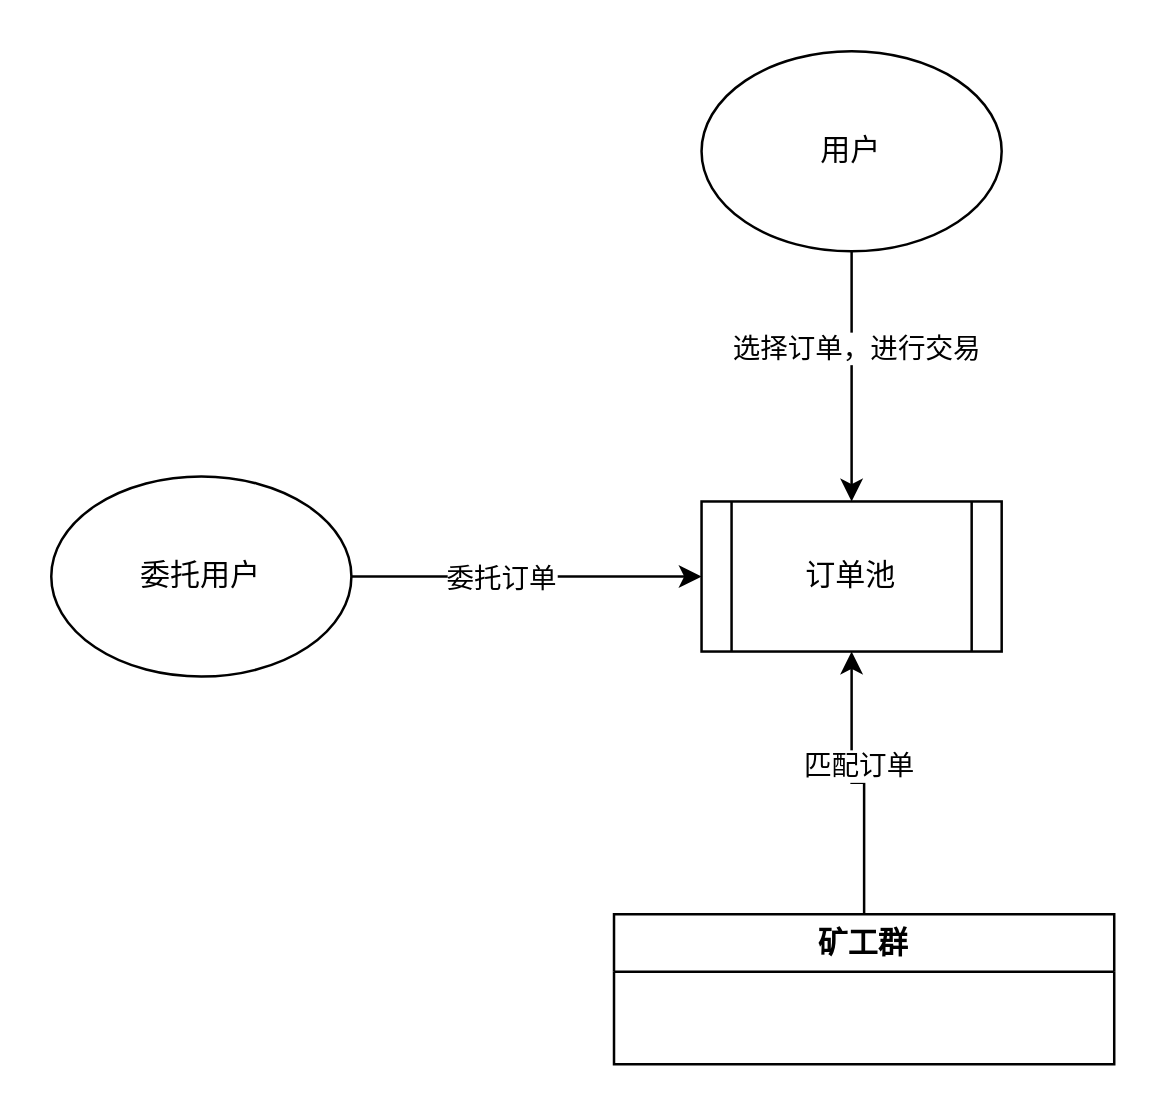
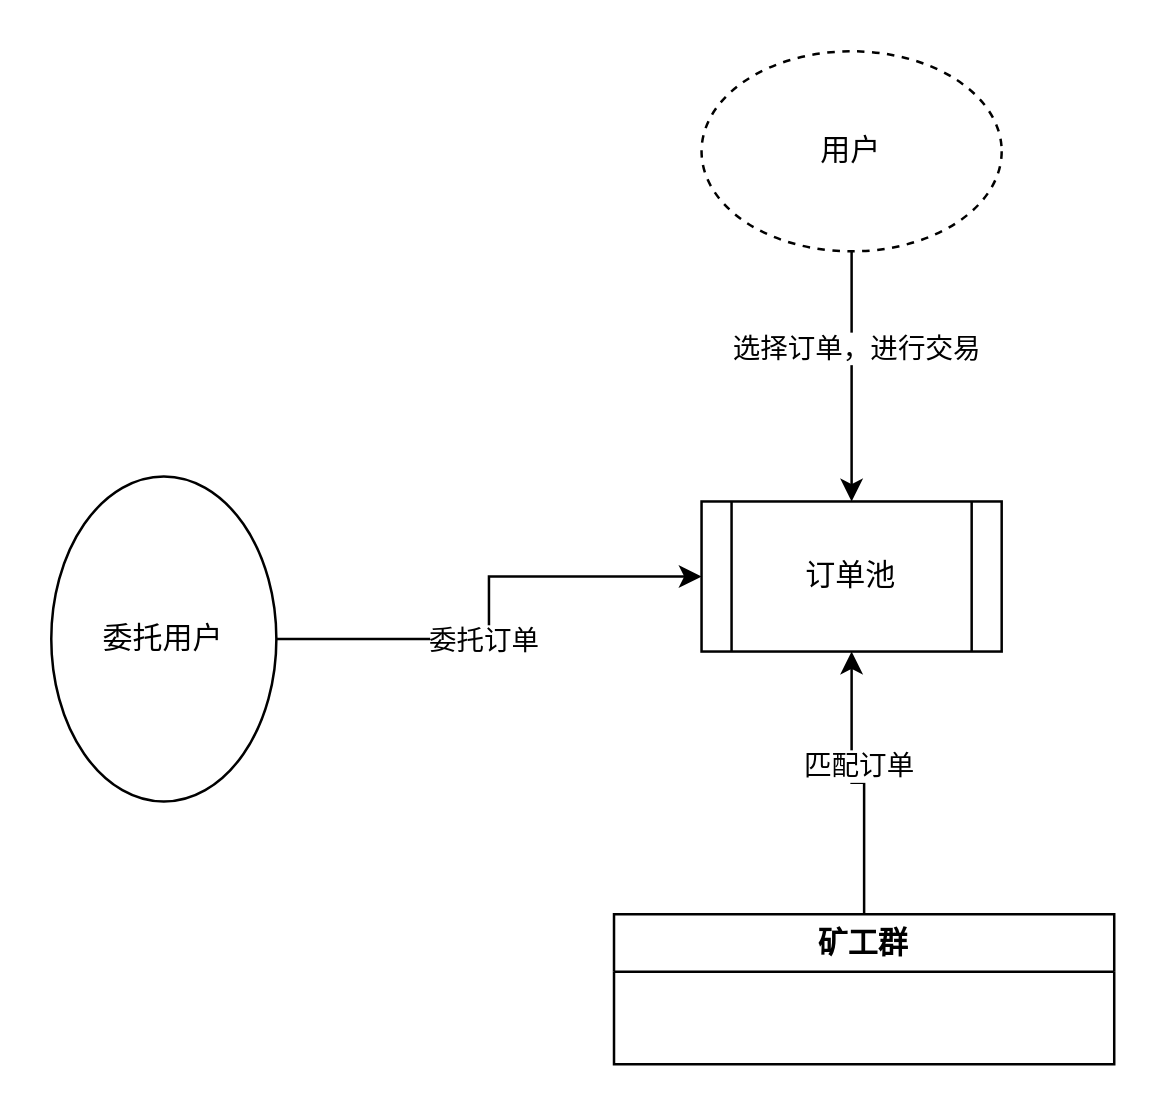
- <mxCell id="11" value="用户" style="ellipse;whiteSpace=wrap;html=1;" vertex="1" parent="1"><mxGeometry x="280" y="20" width="120" height="80" as="geometry" /></mxCell>
+ <mxCell id="11" value="用户" style="ellipse;whiteSpace=wrap;html=1;dashed=1;" vertex="1" parent="1"><mxGeometry x="280" y="20" width="120" height="80" as="geometry" /></mxCell>
- <mxCell id="4" value="委托用户" style="ellipse;whiteSpace=wrap;html=1;" vertex="1" parent="1"><mxGeometry x="20" y="190" width="120" height="80" as="geometry" /></mxCell>
+ <mxCell id="4" value="委托用户" style="ellipse;whiteSpace=wrap;html=1;" vertex="1" parent="1"><mxGeometry x="20" y="190" width="90" height="130" as="geometry" /></mxCell>
